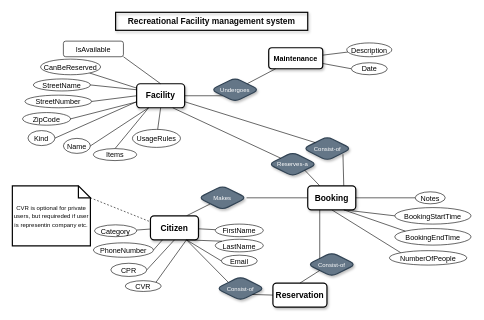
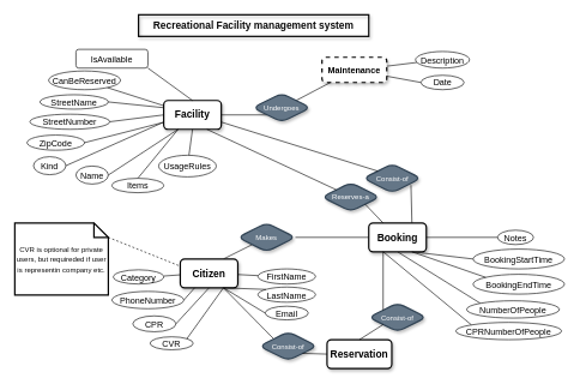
- <mxCell id="10" value="&lt;font style=&quot;font-size: 12px&quot;&gt;Maintenance&lt;br&gt;&lt;/font&gt;" style="rounded=1;whiteSpace=wrap;html=1;shadow=1;strokeWidth=2;strokeColor=#030303;fontStyle=1" parent="1" vertex="1"><mxGeometry x="447" y="79" width="90" height="35" as="geometry" /></mxCell>
+ <mxCell id="10" value="&lt;font style=&quot;font-size: 12px&quot;&gt;Maintenance&lt;br&gt;&lt;/font&gt;" style="rounded=1;whiteSpace=wrap;html=1;shadow=1;strokeWidth=2;strokeColor=#030303;fontStyle=1;dashed=1;" parent="1" vertex="1"><mxGeometry x="447" y="79" width="90" height="35" as="geometry" /></mxCell>
+ <mxCell id="70" style="rounded=0;orthogonalLoop=1;jettySize=auto;html=1;exitX=0.25;exitY=1;exitDx=0;exitDy=0;fontSize=12;endArrow=none;endFill=0;strokeColor=#030303;entryX=0;entryY=0;entryDx=0;entryDy=0;" parent="1" source="9" target="69" edge="1"><mxGeometry relative="1" as="geometry"><mxPoint x="536.93" y="384" as="sourcePoint" /><mxPoint x="651.999" y="455.482" as="targetPoint" /></mxGeometry></mxCell>
+ <mxCell id="69" value="&lt;span style=&quot;font-size: 12px&quot;&gt;CPRNumberOfPeople&lt;/span&gt;" style="ellipse;whiteSpace=wrap;html=1;fontSize=14;strokeColor=#030303;" parent="1" vertex="1"><mxGeometry x="633" y="447" width="147" height="24" as="geometry" /></mxCell>
